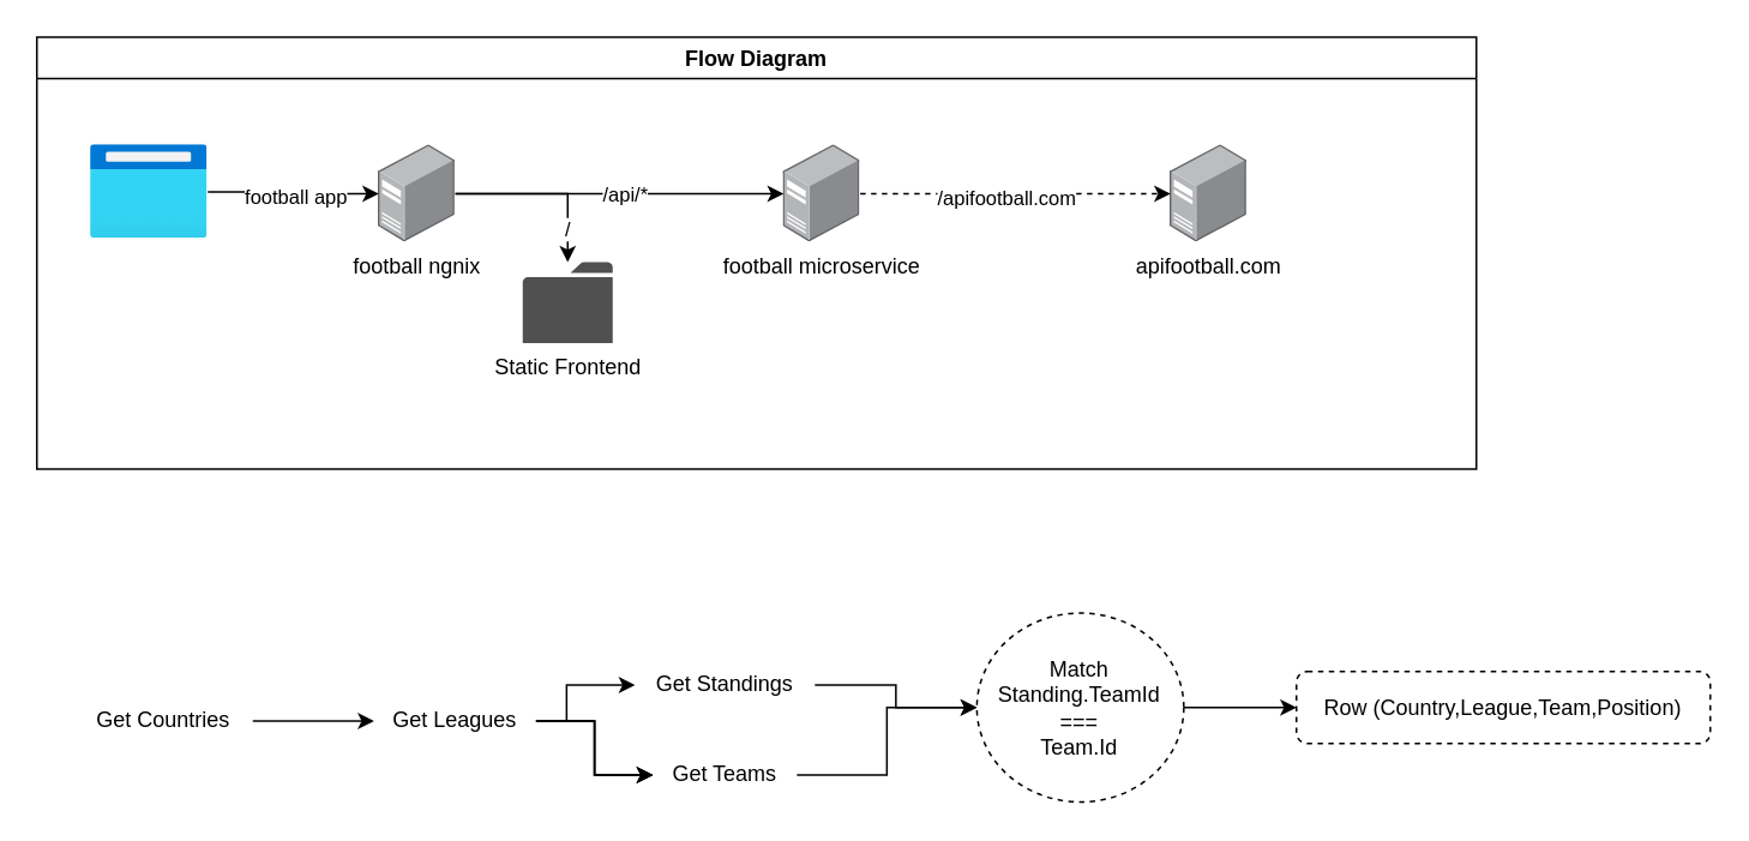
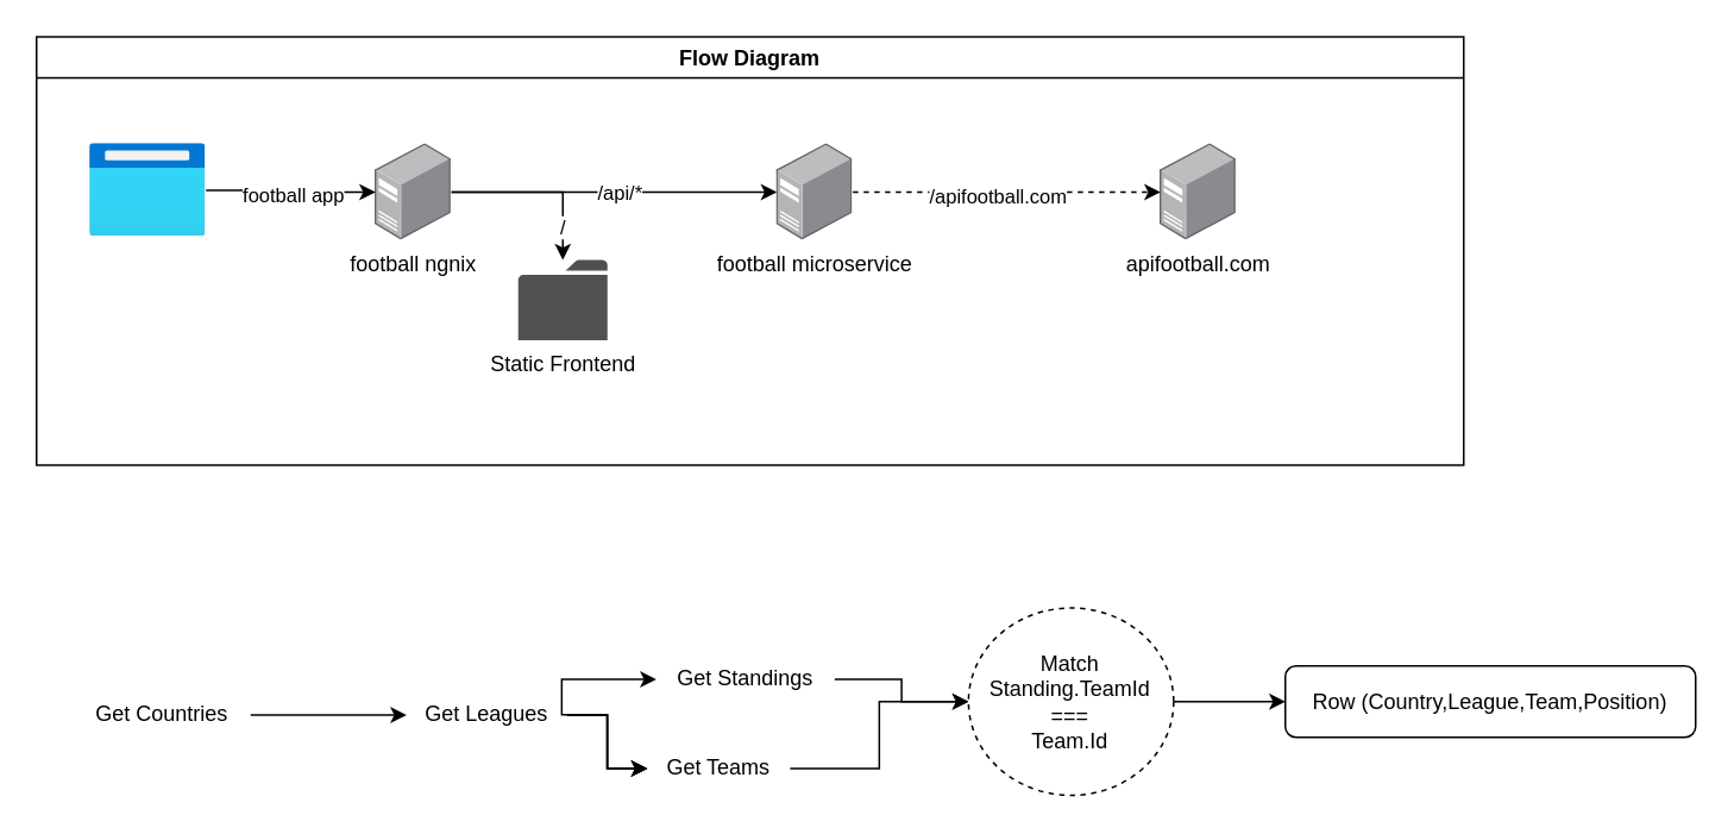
- <mxCell id="25" value="Get Standings" style="text;html=1;align=center;verticalAlign=middle;resizable=0;points=[];autosize=1;strokeColor=none;fillColor=none;" vertex="1" parent="1"><mxGeometry x="352.4" y="365" width="100" height="30" as="geometry" /></mxCell>
+ <mxCell id="25" value="Get Standings" style="text;html=1;align=center;verticalAlign=middle;resizable=0;points=[];autosize=1;strokeColor=none;fillColor=none;" vertex="1" parent="1"><mxGeometry x="367.4" y="365" width="100" height="30" as="geometry" /></mxCell>
- <mxCell id="29" value="&lt;span style=&quot;text-align: left; text-wrap: nowrap;&quot;&gt;Row (Country,League,Team,Position)&lt;/span&gt;" style="rounded=1;whiteSpace=wrap;html=1;dashed=1;" vertex="1" parent="1"><mxGeometry x="720" y="372.5" width="230" height="40" as="geometry" /></mxCell>
+ <mxCell id="29" value="&lt;span style=&quot;text-align: left; text-wrap: nowrap;&quot;&gt;Row (Country,League,Team,Position)&lt;/span&gt;" style="rounded=1;whiteSpace=wrap;html=1;" vertex="1" parent="1"><mxGeometry x="720" y="372.5" width="230" height="40" as="geometry" /></mxCell>
- <mxCell id="21" value="Get Leagues" style="text;html=1;align=center;verticalAlign=middle;resizable=0;points=[];autosize=1;strokeColor=none;fillColor=none;" vertex="1" parent="1"><mxGeometry x="207.4" y="385" width="90" height="30" as="geometry" /></mxCell>
+ <mxCell id="21" value="Get Leagues" style="text;html=1;align=center;verticalAlign=middle;resizable=0;points=[];autosize=1;strokeColor=none;fillColor=none;" vertex="1" parent="1"><mxGeometry x="227.4" y="385" width="90" height="30" as="geometry" /></mxCell>
